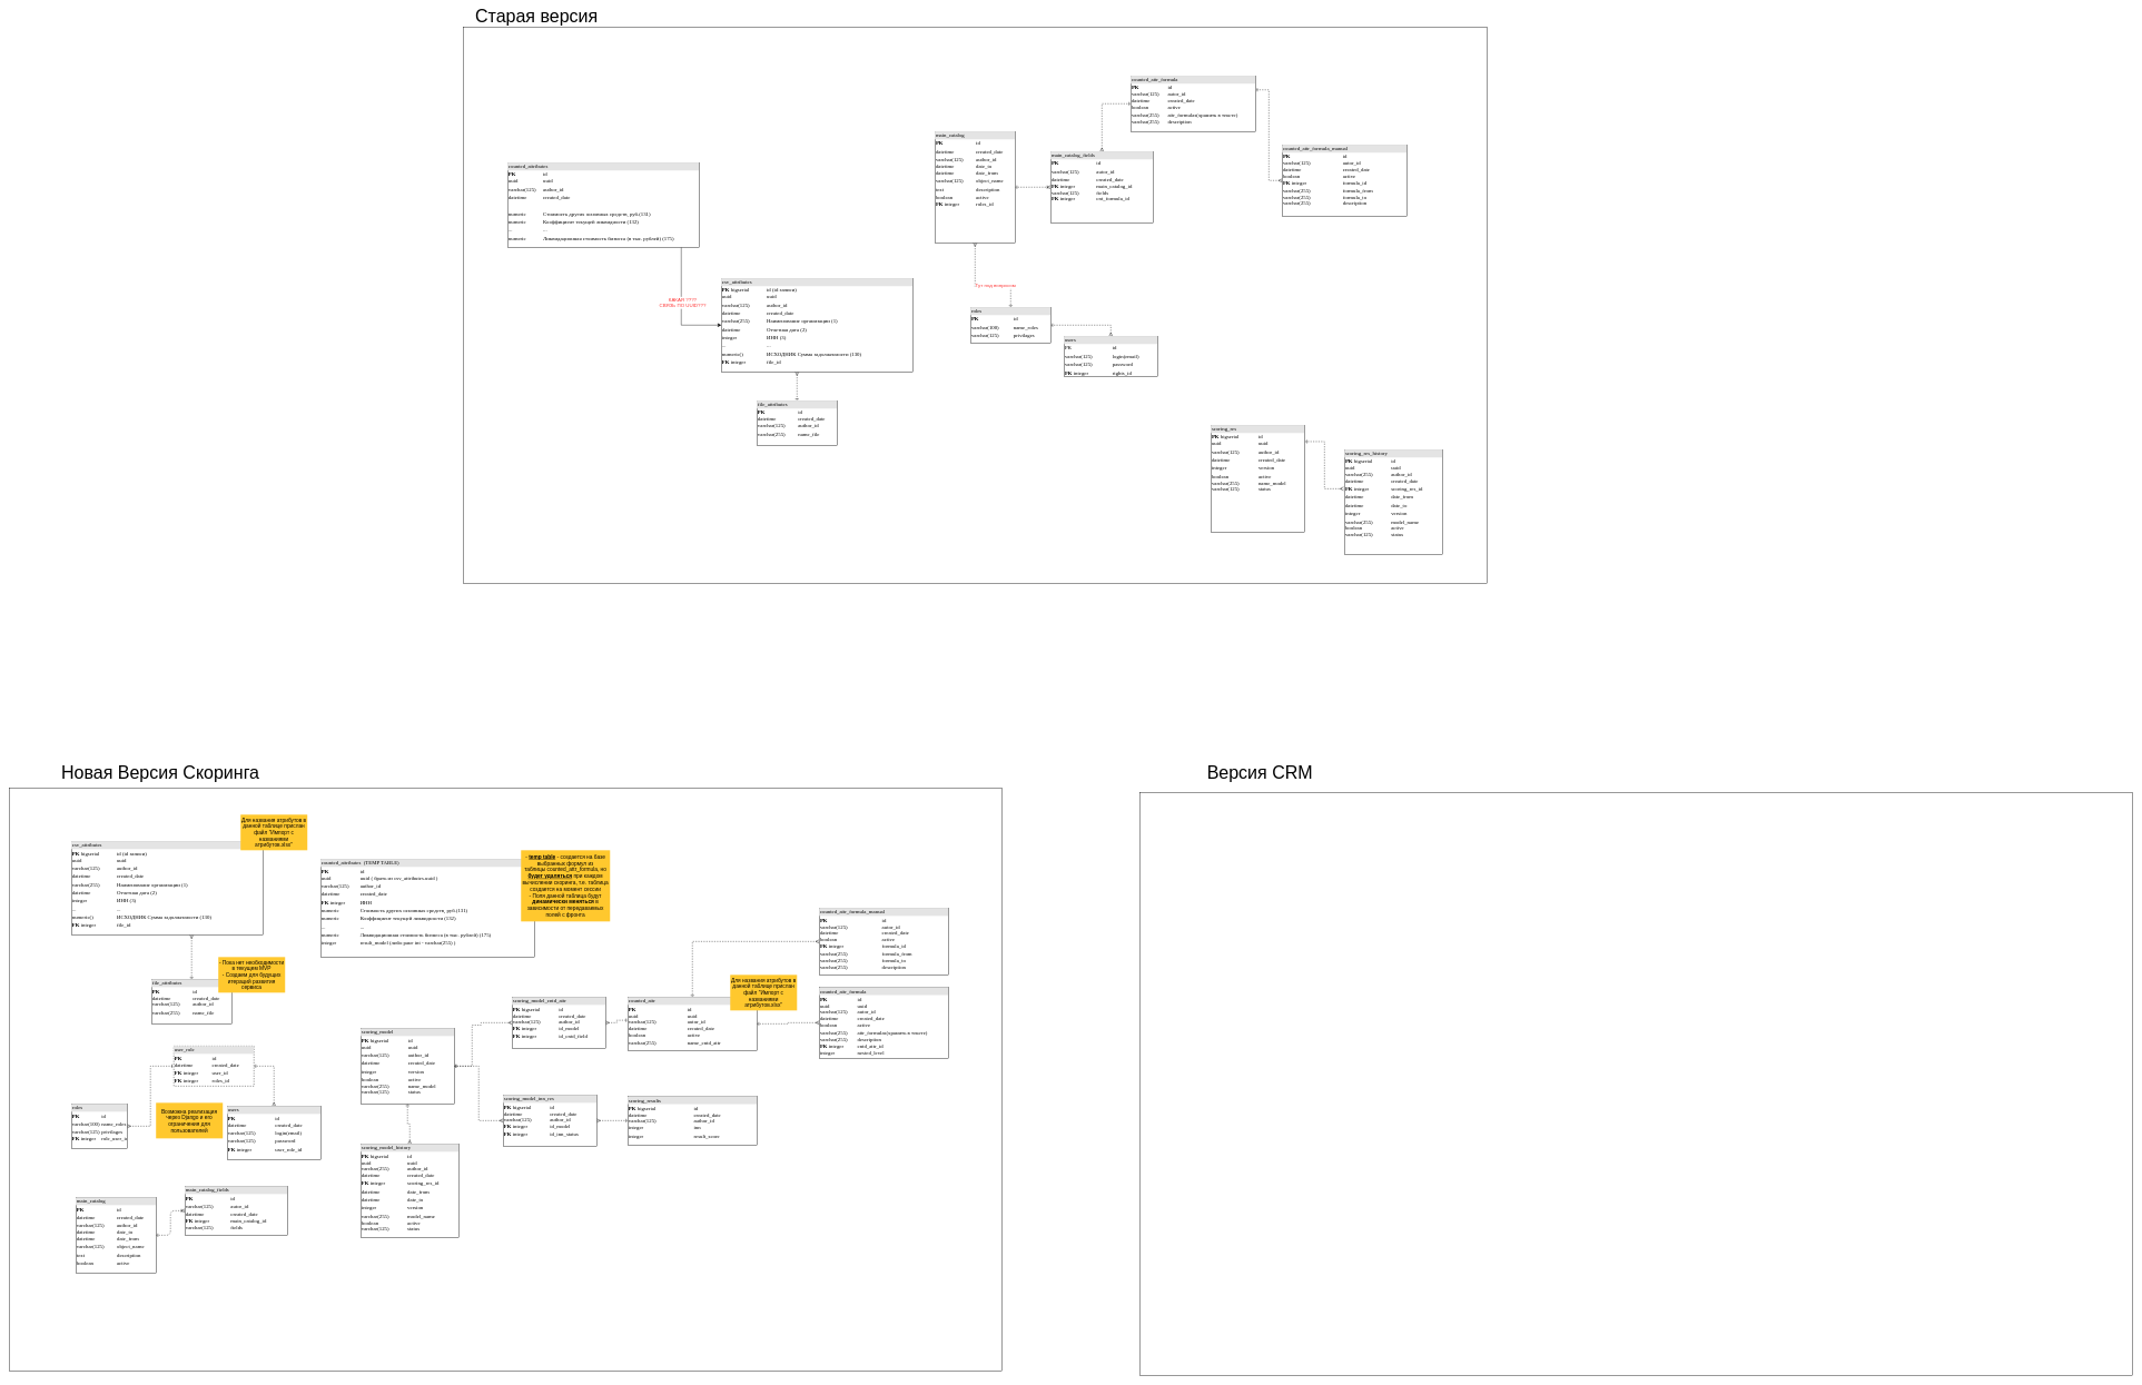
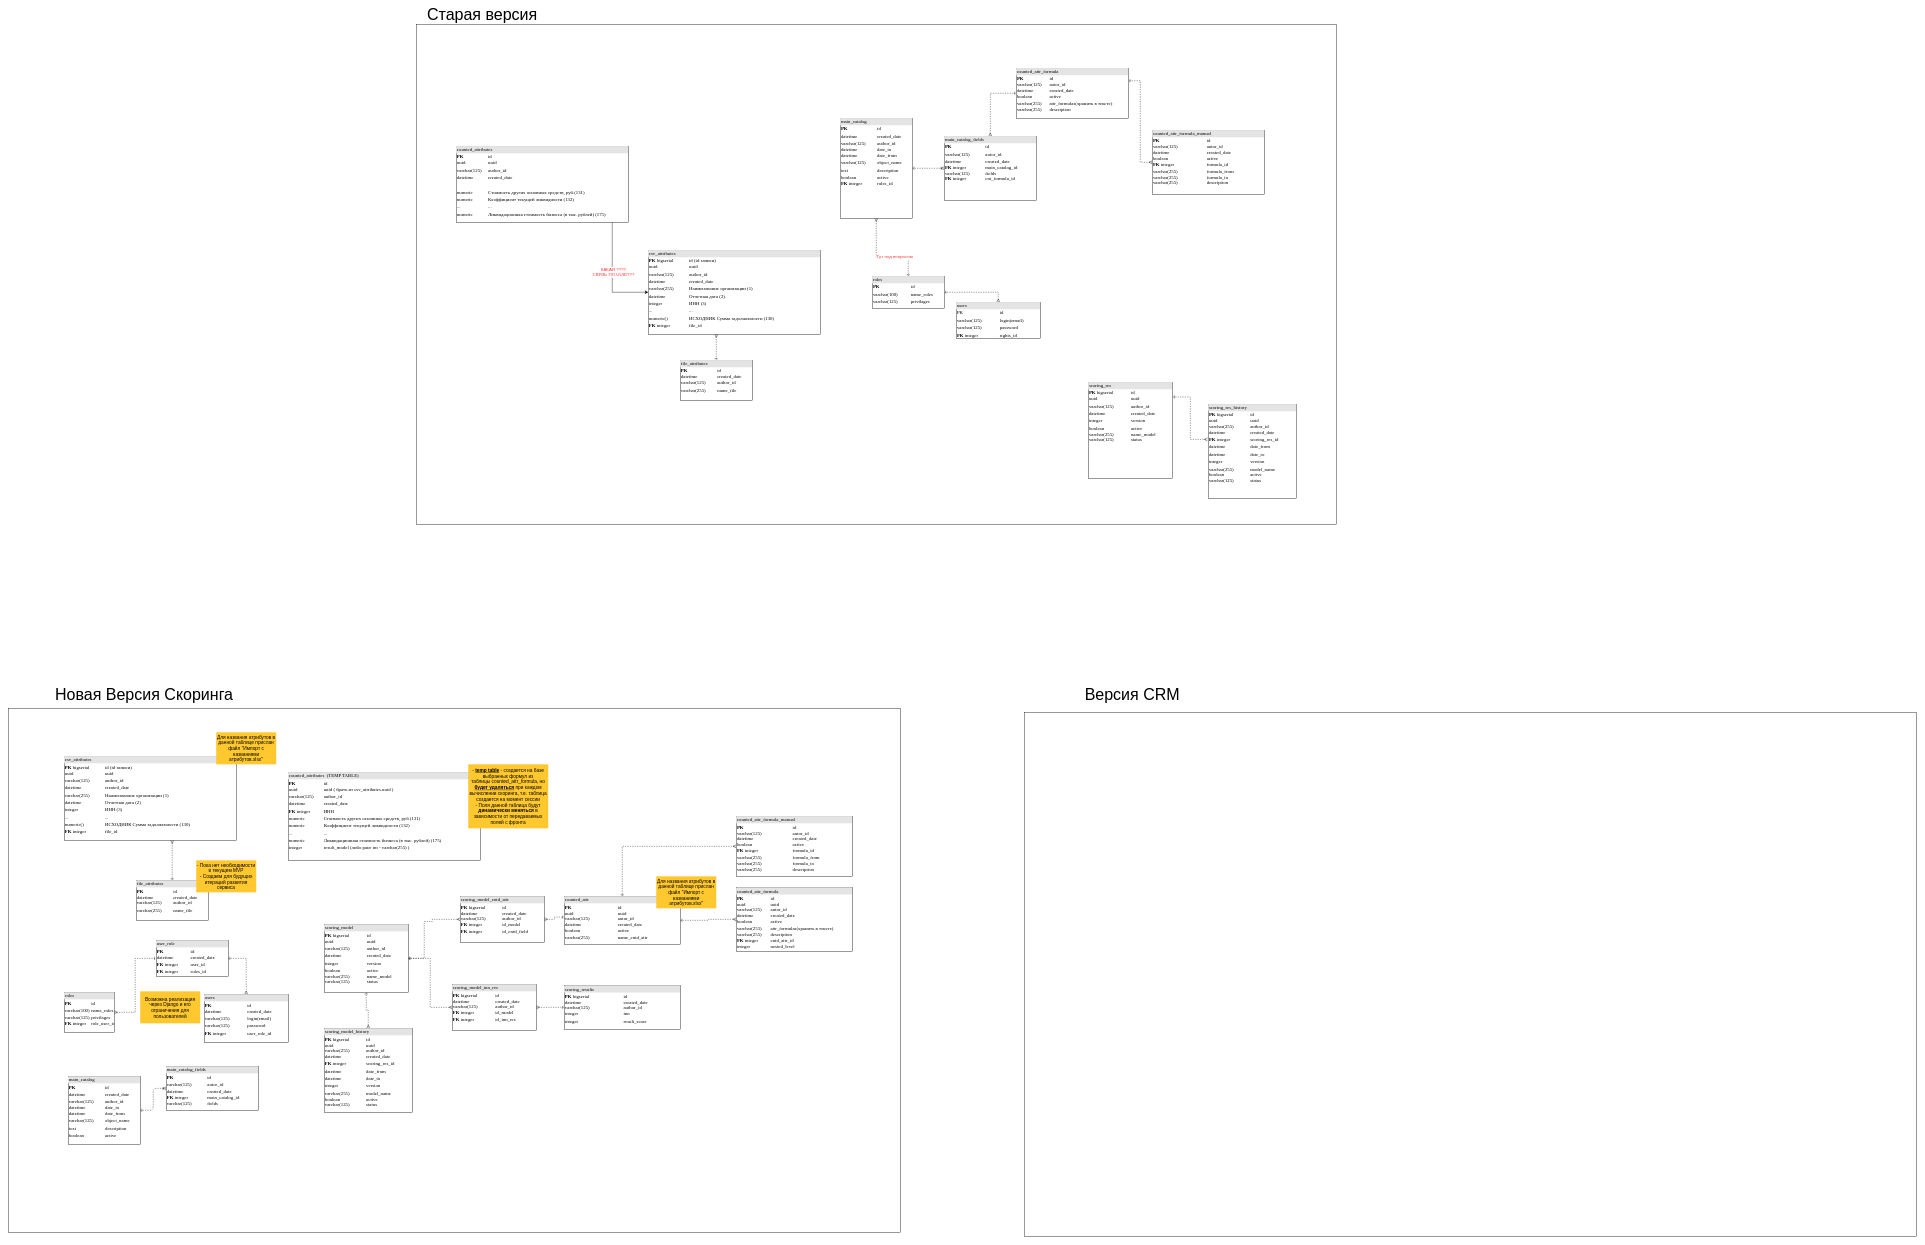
- <mxCell id="44" value="&lt;div style=&quot;box-sizing: border-box ; width: 100% ; background: #e4e4e4 ; padding: 2px&quot;&gt;user_role&lt;/div&gt;&lt;table style=&quot;width: 100% ; font-size: 1em&quot; cellpadding=&quot;2&quot; cellspacing=&quot;0&quot;&gt;&lt;tbody&gt;&lt;tr&gt;&lt;td&gt;&lt;b&gt;PK&lt;/b&gt;&lt;br&gt;datetime&lt;/td&gt;&lt;td&gt;id&lt;br&gt;created_date&lt;/td&gt;&lt;/tr&gt;&lt;tr&gt;&lt;td&gt;&lt;b&gt;FK &lt;/b&gt;integer&lt;/td&gt;&lt;td&gt;user_id&lt;/td&gt;&lt;/tr&gt;&lt;tr&gt;&lt;td&gt;&lt;b&gt;FK &lt;/b&gt;integer&lt;br&gt;&lt;/td&gt;&lt;td&gt;roles_id&lt;/td&gt;&lt;/tr&gt;&lt;/tbody&gt;&lt;/table&gt;" style="verticalAlign=top;align=left;overflow=fill;html=1;rounded=0;shadow=0;comic=0;labelBackgroundColor=none;strokeWidth=1;fontFamily=Verdana;fontSize=12;dashed=1;" vertex="1" parent="1"><mxGeometry x="390" y="2350" width="180" height="90" as="geometry" /></mxCell>
+ <mxCell id="44" value="&lt;div style=&quot;box-sizing: border-box ; width: 100% ; background: #e4e4e4 ; padding: 2px&quot;&gt;user_role&lt;/div&gt;&lt;table style=&quot;width: 100% ; font-size: 1em&quot; cellpadding=&quot;2&quot; cellspacing=&quot;0&quot;&gt;&lt;tbody&gt;&lt;tr&gt;&lt;td&gt;&lt;b&gt;PK&lt;/b&gt;&lt;br&gt;datetime&lt;/td&gt;&lt;td&gt;id&lt;br&gt;created_date&lt;/td&gt;&lt;/tr&gt;&lt;tr&gt;&lt;td&gt;&lt;b&gt;FK &lt;/b&gt;integer&lt;/td&gt;&lt;td&gt;user_id&lt;/td&gt;&lt;/tr&gt;&lt;tr&gt;&lt;td&gt;&lt;b&gt;FK &lt;/b&gt;integer&lt;br&gt;&lt;/td&gt;&lt;td&gt;roles_id&lt;/td&gt;&lt;/tr&gt;&lt;/tbody&gt;&lt;/table&gt;" style="verticalAlign=top;align=left;overflow=fill;html=1;rounded=0;shadow=0;comic=0;labelBackgroundColor=none;strokeWidth=1;fontFamily=Verdana;fontSize=12" vertex="1" parent="1"><mxGeometry x="390" y="2350" width="180" height="90" as="geometry" /></mxCell>
- <mxCell id="50" value="&lt;div style=&quot;box-sizing: border-box ; width: 100% ; background: #e4e4e4 ; padding: 2px&quot;&gt;scoring_model_inn_res&lt;/div&gt;&lt;table style=&quot;width: 100% ; font-size: 1em&quot; cellpadding=&quot;2&quot; cellspacing=&quot;0&quot;&gt;&lt;tbody&gt;&lt;tr&gt;&lt;td&gt;&lt;b&gt;PK&lt;/b&gt; bigserial&lt;br&gt;datetime&lt;br&gt;varchar(125)&lt;br&gt;&lt;b&gt;FK&lt;/b&gt; integer&lt;br&gt;&lt;/td&gt;&lt;td&gt;id&lt;br&gt;created_date&lt;br&gt;author_id&lt;br&gt;id_model&lt;/td&gt;&lt;/tr&gt;&lt;tr&gt;&lt;td&gt;&lt;b&gt;FK&lt;/b&gt; integer&lt;br&gt;&lt;/td&gt;&lt;td&gt;id_inn_status&lt;br&gt;&lt;/td&gt;&lt;/tr&gt;&lt;tr&gt;&lt;td&gt;&lt;/td&gt;&lt;td&gt;&lt;br&gt;&lt;/td&gt;&lt;/tr&gt;&lt;/tbody&gt;&lt;/table&gt;" style="verticalAlign=top;align=left;overflow=fill;html=1;rounded=0;shadow=0;comic=0;labelBackgroundColor=none;strokeWidth=1;fontFamily=Verdana;fontSize=12" vertex="1" parent="1"><mxGeometry x="1130" y="2460" width="210" height="115" as="geometry" /></mxCell>
+ <mxCell id="50" value="&lt;div style=&quot;box-sizing: border-box ; width: 100% ; background: #e4e4e4 ; padding: 2px&quot;&gt;scoring_model_inn_res&lt;/div&gt;&lt;table style=&quot;width: 100% ; font-size: 1em&quot; cellpadding=&quot;2&quot; cellspacing=&quot;0&quot;&gt;&lt;tbody&gt;&lt;tr&gt;&lt;td&gt;&lt;b&gt;PK&lt;/b&gt; bigserial&lt;br&gt;datetime&lt;br&gt;varchar(125)&lt;br&gt;&lt;b&gt;FK&lt;/b&gt; integer&lt;br&gt;&lt;/td&gt;&lt;td&gt;id&lt;br&gt;created_date&lt;br&gt;author_id&lt;br&gt;id_model&lt;/td&gt;&lt;/tr&gt;&lt;tr&gt;&lt;td&gt;&lt;b&gt;FK&lt;/b&gt; integer&lt;br&gt;&lt;/td&gt;&lt;td&gt;id_inn_res&lt;br&gt;&lt;/td&gt;&lt;/tr&gt;&lt;tr&gt;&lt;td&gt;&lt;/td&gt;&lt;td&gt;&lt;br&gt;&lt;/td&gt;&lt;/tr&gt;&lt;/tbody&gt;&lt;/table&gt;" style="verticalAlign=top;align=left;overflow=fill;html=1;rounded=0;shadow=0;comic=0;labelBackgroundColor=none;strokeWidth=1;fontFamily=Verdana;fontSize=12" vertex="1" parent="1"><mxGeometry x="1130" y="2460" width="210" height="115" as="geometry" /></mxCell>
